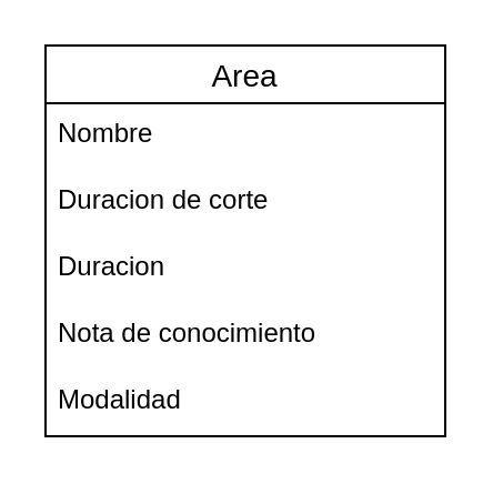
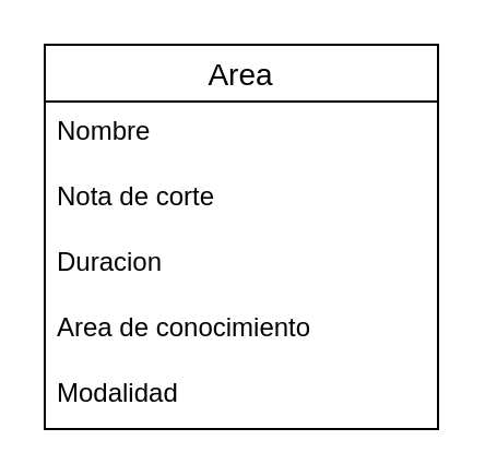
- <mxCell id="4" value="Duracion de corte" style="text;strokeColor=none;fillColor=none;spacingLeft=4;spacingRight=4;overflow=hidden;rotatable=0;points=[[0,0.5],[1,0.5]];portConstraint=eastwest;fontSize=12;whiteSpace=wrap;html=1;" vertex="1" parent="2"><mxGeometry y="56" width="180" height="30" as="geometry" /></mxCell>
+ <mxCell id="4" value="Nota de corte" style="text;strokeColor=none;fillColor=none;spacingLeft=4;spacingRight=4;overflow=hidden;rotatable=0;points=[[0,0.5],[1,0.5]];portConstraint=eastwest;fontSize=12;whiteSpace=wrap;html=1;" vertex="1" parent="2"><mxGeometry y="56" width="180" height="30" as="geometry" /></mxCell>
- <mxCell id="6" value="Nota de conocimiento" style="text;strokeColor=none;fillColor=none;spacingLeft=4;spacingRight=4;overflow=hidden;rotatable=0;points=[[0,0.5],[1,0.5]];portConstraint=eastwest;fontSize=12;whiteSpace=wrap;html=1;" vertex="1" parent="2"><mxGeometry y="116" width="180" height="30" as="geometry" /></mxCell>
+ <mxCell id="6" value="Area de conocimiento" style="text;strokeColor=none;fillColor=none;spacingLeft=4;spacingRight=4;overflow=hidden;rotatable=0;points=[[0,0.5],[1,0.5]];portConstraint=eastwest;fontSize=12;whiteSpace=wrap;html=1;" vertex="1" parent="2"><mxGeometry y="116" width="180" height="30" as="geometry" /></mxCell>
